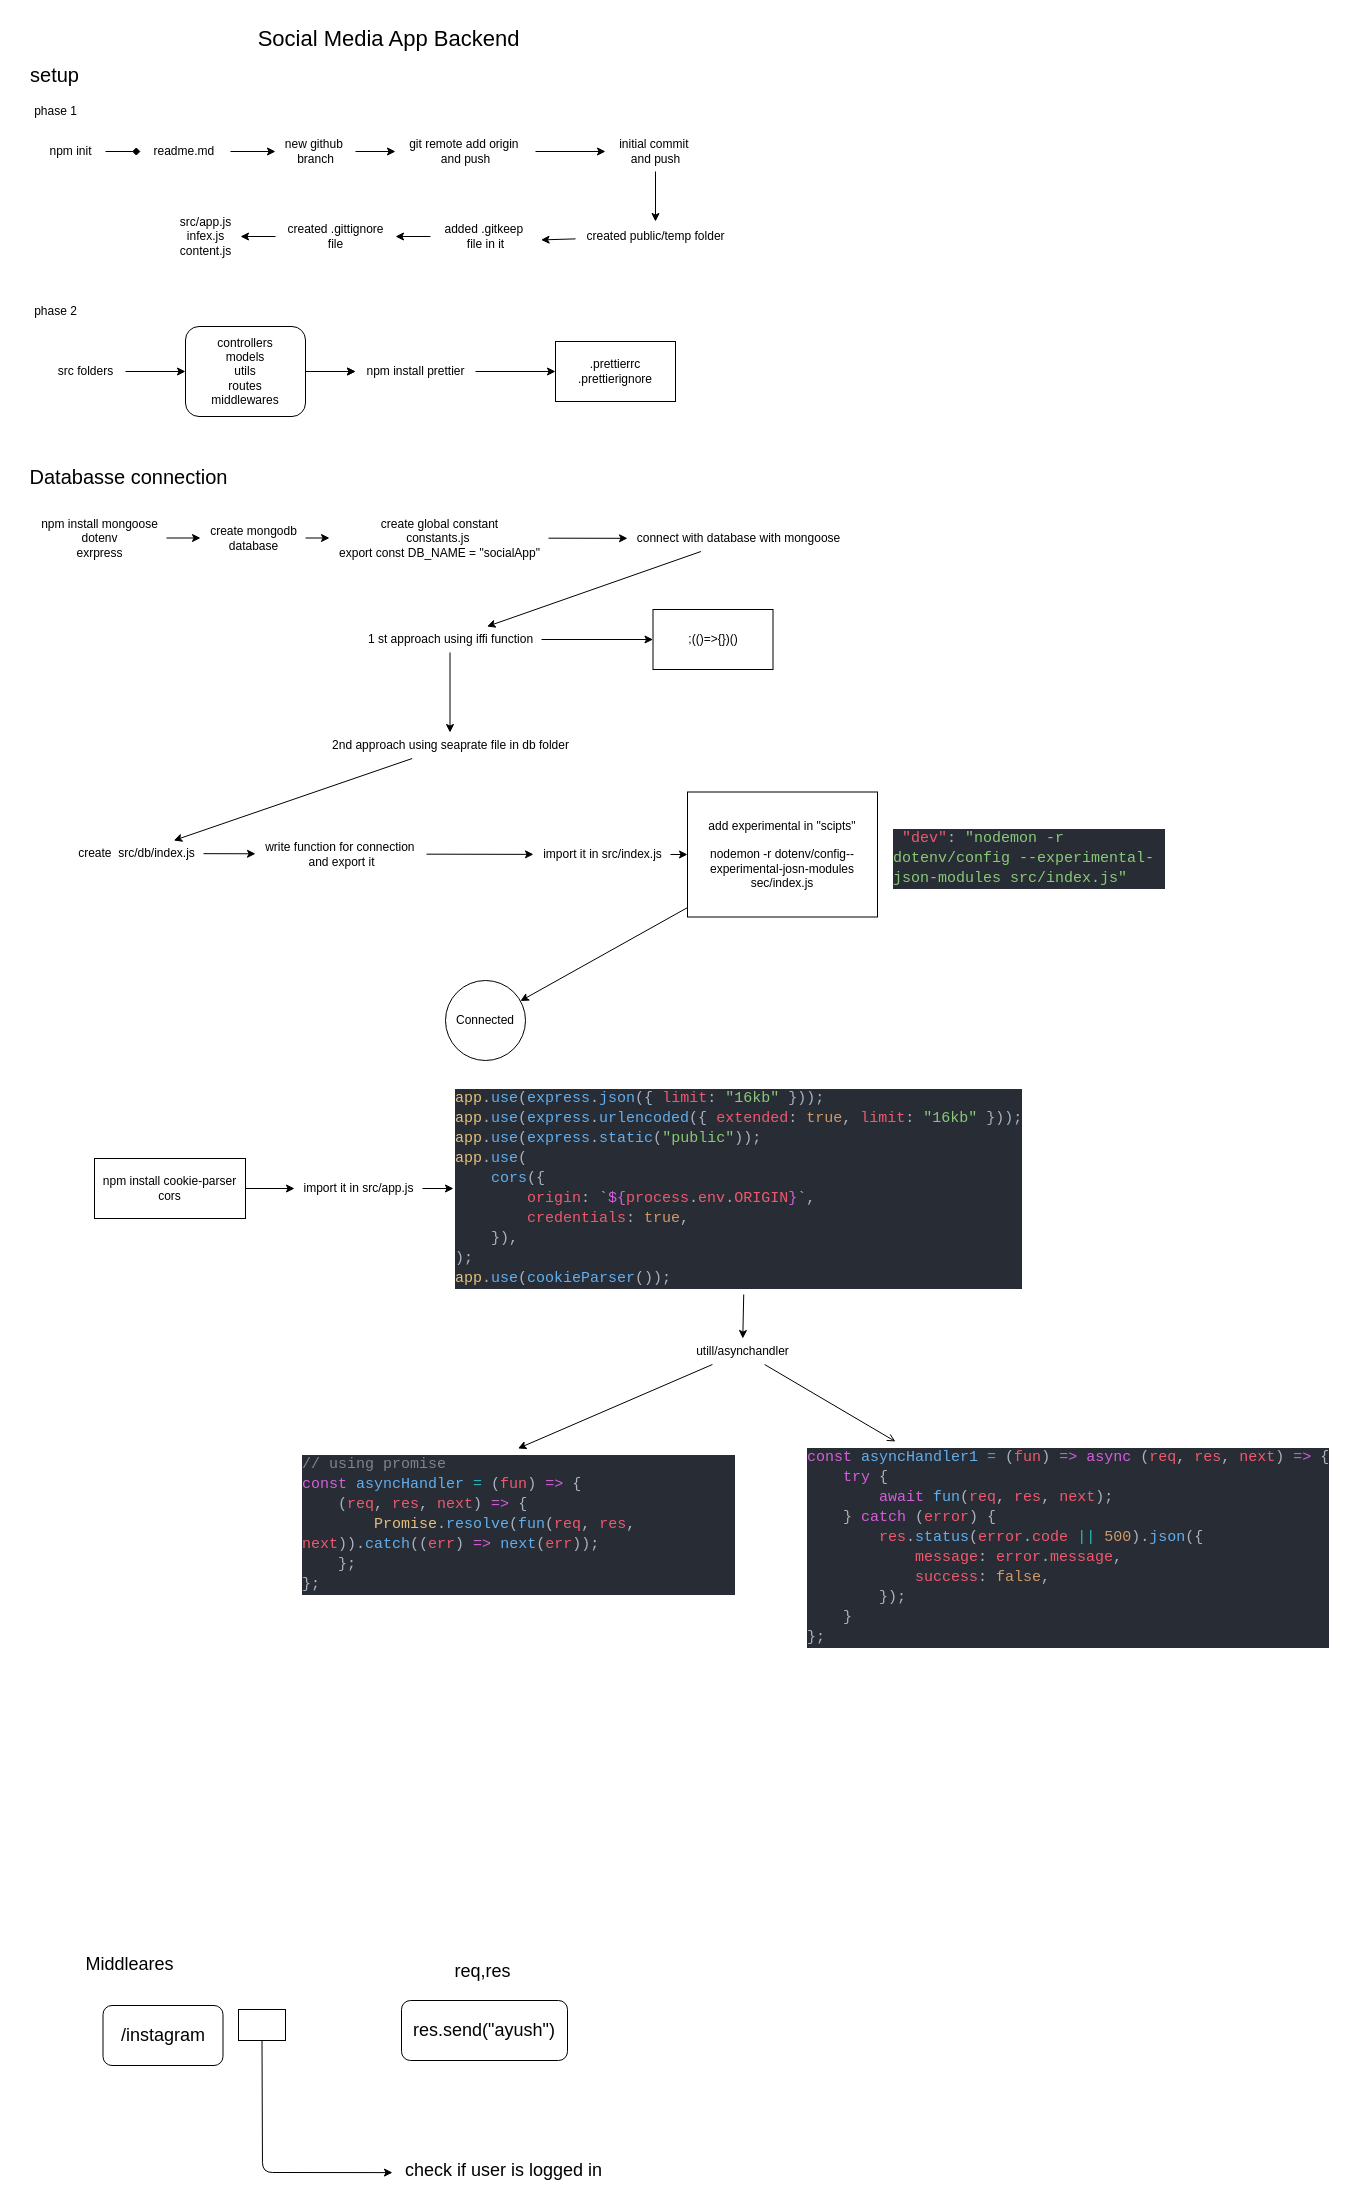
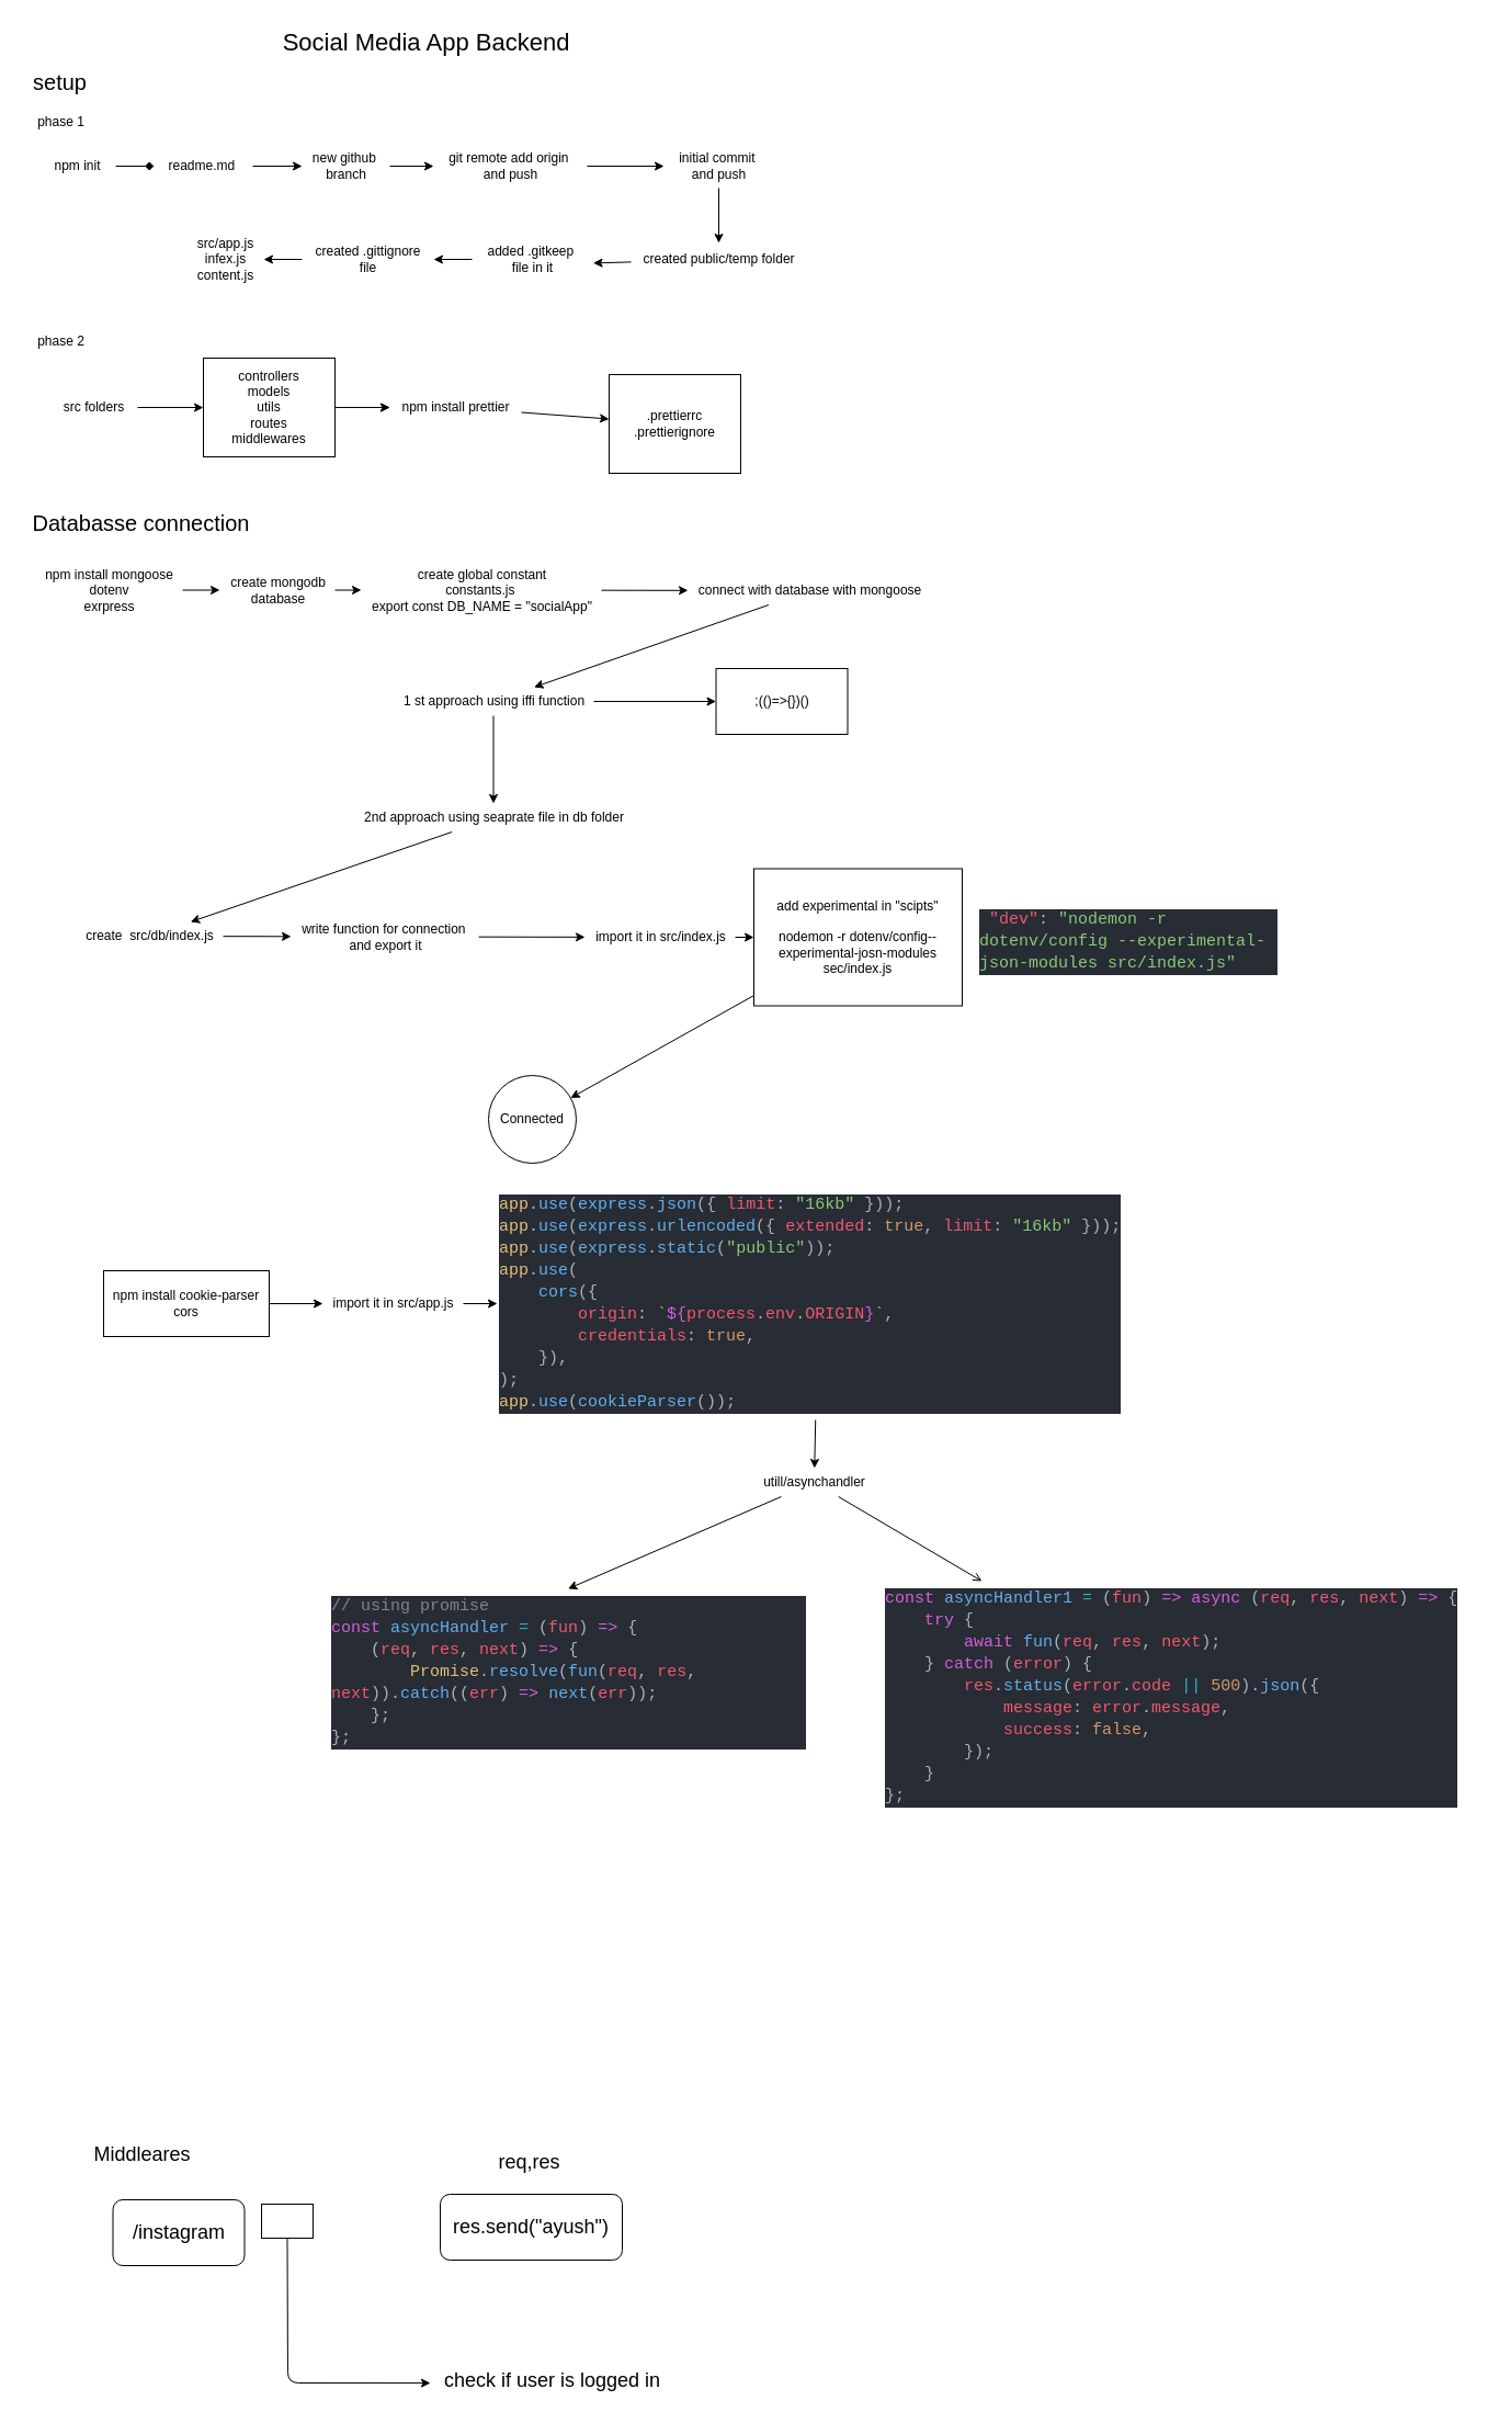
- <mxCell id="25" value="controllers&lt;br&gt;models&lt;br&gt;utils&lt;br&gt;routes&lt;br&gt;middlewares" style="whiteSpace=wrap;html=1;rounded=1;" parent="1" vertex="1"><mxGeometry x="185" y="326" width="120" height="90" as="geometry" /></mxCell>
+ <mxCell id="25" value="controllers&lt;br&gt;models&lt;br&gt;utils&lt;br&gt;routes&lt;br&gt;middlewares" style="whiteSpace=wrap;html=1;" parent="1" vertex="1"><mxGeometry x="185" y="326" width="120" height="90" as="geometry" /></mxCell>
- <mxCell id="28" value=".prettierrc&lt;br&gt;.prettierignore" style="whiteSpace=wrap;html=1;" parent="1" vertex="1"><mxGeometry x="555" y="341" width="120" height="60" as="geometry" /></mxCell>
+ <mxCell id="28" value=".prettierrc&lt;br&gt;.prettierignore" style="whiteSpace=wrap;html=1;" parent="1" vertex="1"><mxGeometry x="555" y="341" width="120" height="90" as="geometry" /></mxCell>
- <mxCell id="48" value="write function for connection&amp;nbsp;&lt;br&gt;and export it" style="text;html=1;align=center;verticalAlign=middle;resizable=0;points=[];autosize=1;strokeColor=none;fillColor=none;" parent="1" vertex="1"><mxGeometry x="255" y="833" width="171" height="41" as="geometry" /></mxCell>
+ <mxCell id="48" value="write function for connection&amp;nbsp;&lt;br&gt;and export it" style="text;html=1;align=center;verticalAlign=middle;resizable=0;points=[];autosize=1;strokeColor=none;fillColor=none;" parent="1" vertex="1"><mxGeometry x="265" y="833" width="171" height="41" as="geometry" /></mxCell>
